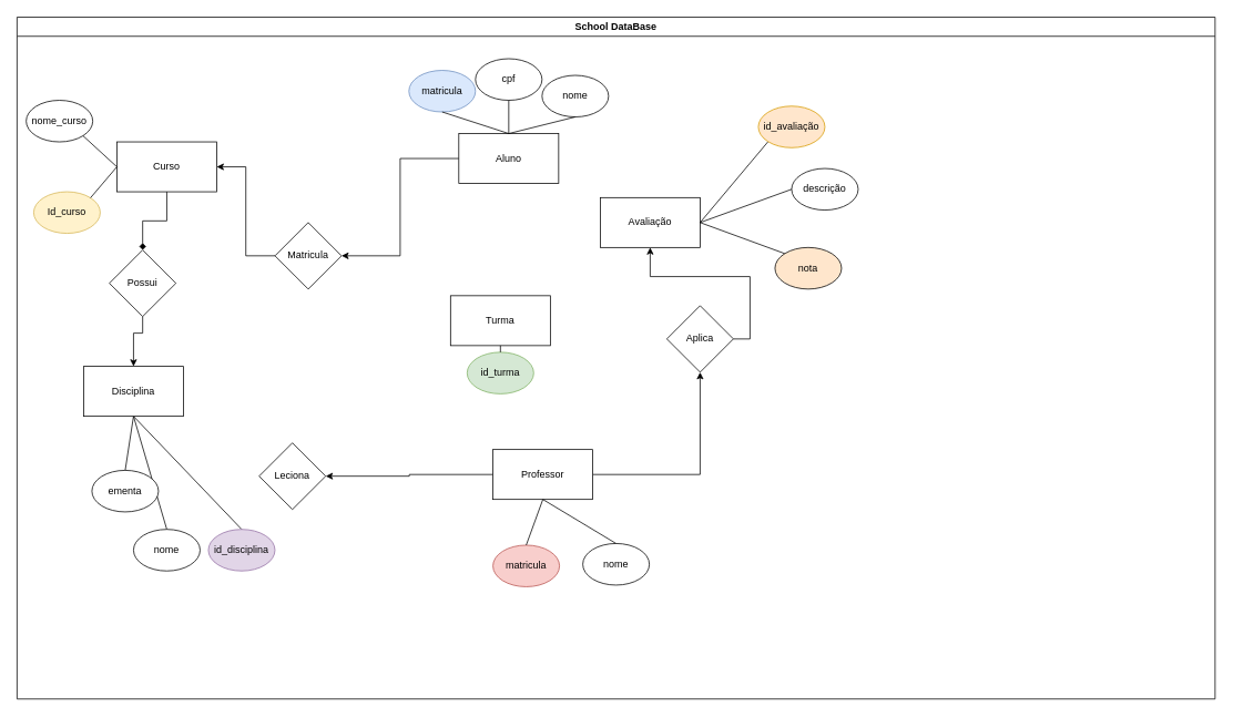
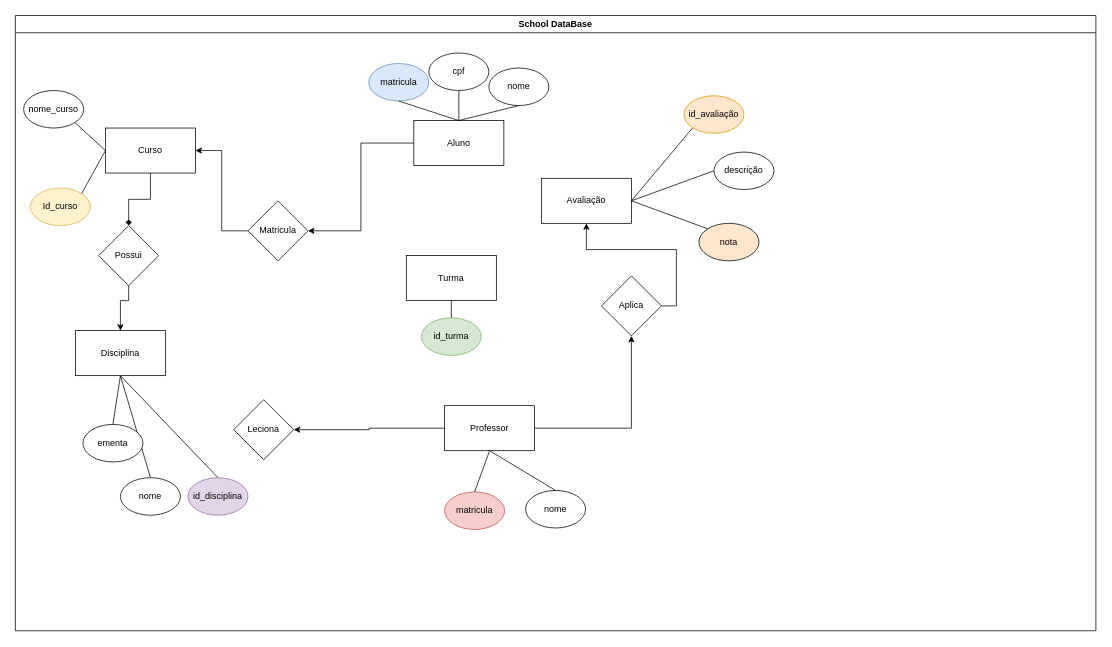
- <mxCell id="12" value="Id_curso" style="ellipse;whiteSpace=wrap;html=1;fillColor=#fff2cc;strokeColor=#d6b656;" vertex="1" parent="2"><mxGeometry x="20" y="210" width="80" height="50" as="geometry" /></mxCell>
+ <mxCell id="12" value="Id_curso" style="ellipse;whiteSpace=wrap;html=1;fillColor=#fff2cc;strokeColor=#d6b656;" vertex="1" parent="2"><mxGeometry x="20" y="230" width="80" height="50" as="geometry" /></mxCell>
- <mxCell id="8" value="Turma" style="rounded=0;whiteSpace=wrap;html=1;" vertex="1" parent="2"><mxGeometry x="521" y="335" width="120" height="60" as="geometry" /></mxCell>
+ <mxCell id="8" value="Turma" style="rounded=0;whiteSpace=wrap;html=1;" vertex="1" parent="2"><mxGeometry x="521" y="320" width="120" height="60" as="geometry" /></mxCell>
